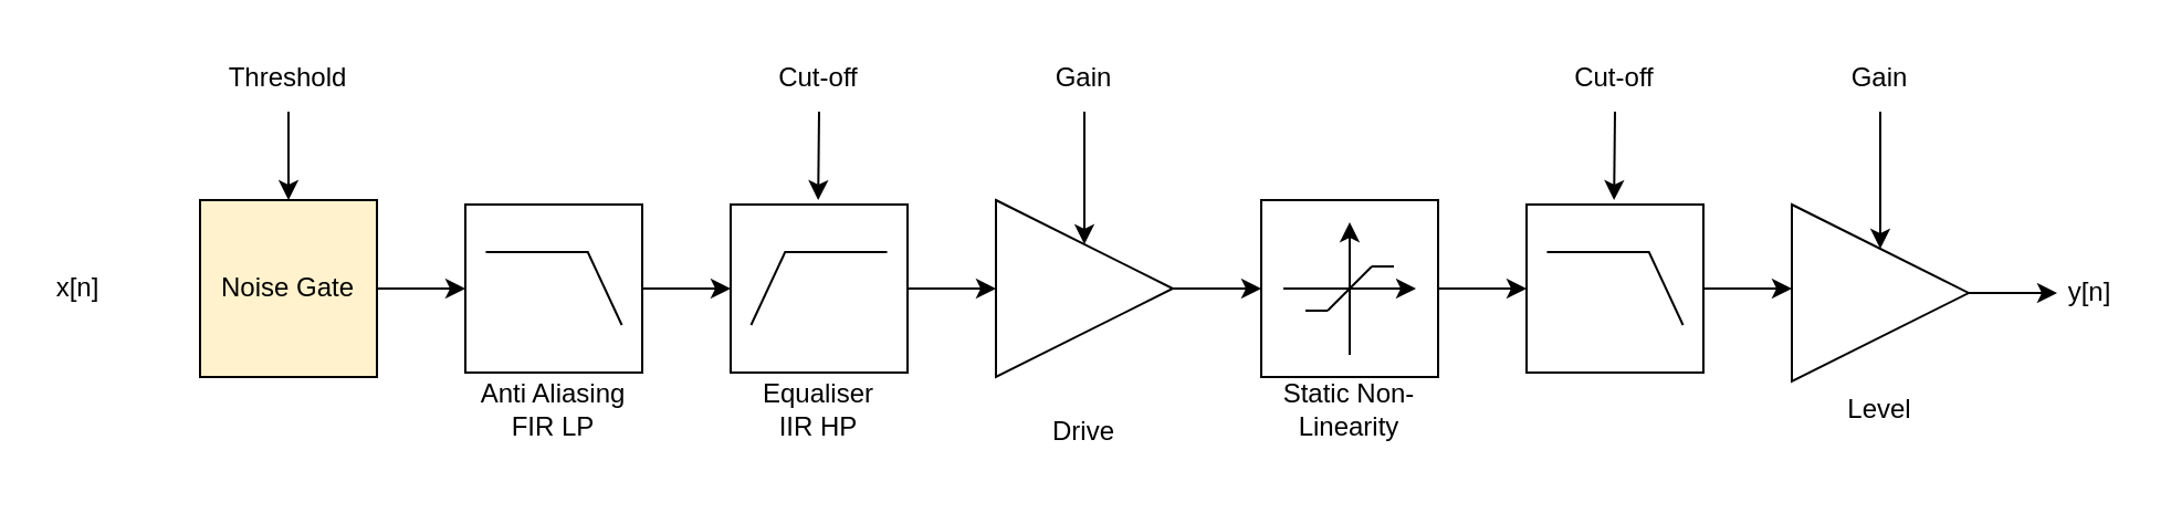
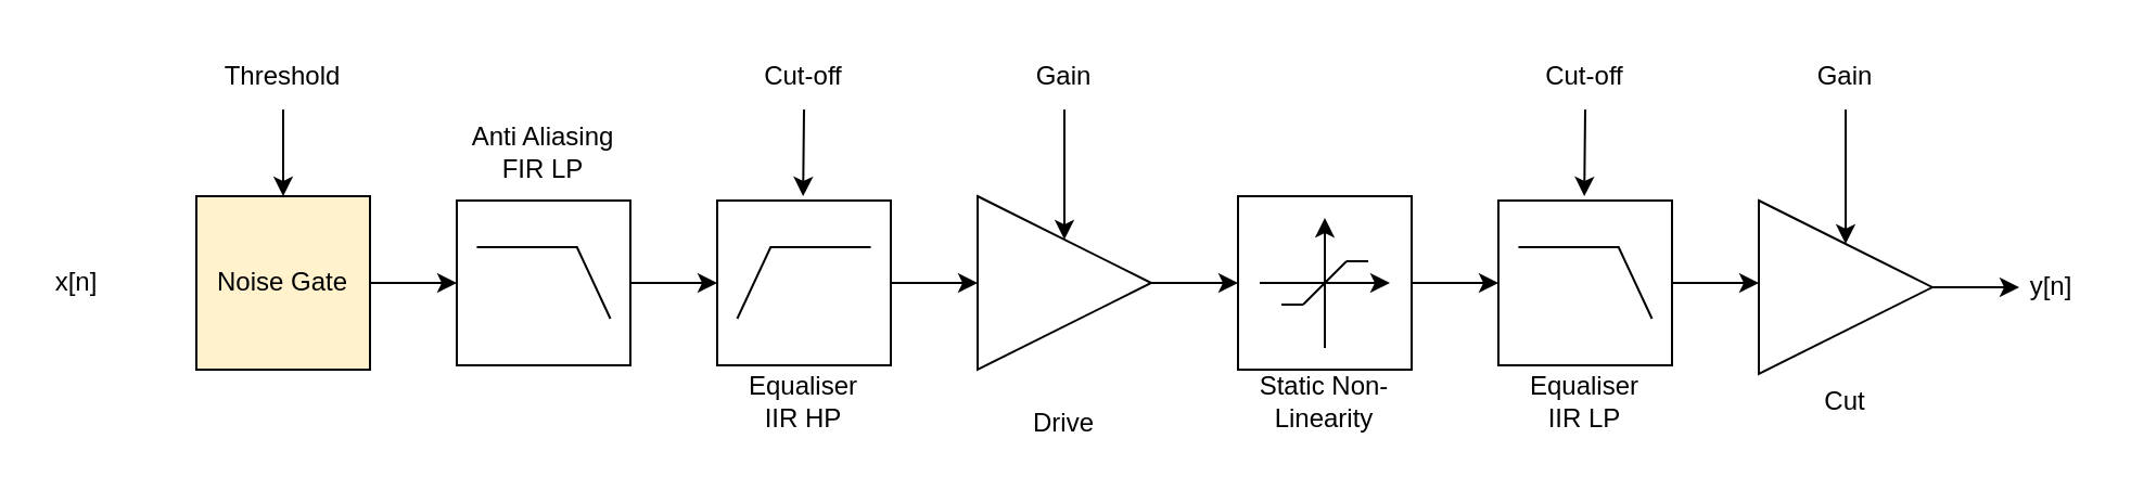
- <mxCell id="18" value="&lt;div&gt;Anti Aliasing&lt;/div&gt;&lt;div&gt;FIR LP&lt;/div&gt;" style="text;html=1;align=center;verticalAlign=middle;whiteSpace=wrap;rounded=0;" vertex="1" parent="1"><mxGeometry x="210" y="170" width="80" height="30" as="geometry" /></mxCell>
+ <mxCell id="18" value="&lt;div&gt;Anti Aliasing&lt;/div&gt;&lt;div&gt;FIR LP&lt;/div&gt;" style="text;html=1;align=center;verticalAlign=middle;whiteSpace=wrap;rounded=0;" vertex="1" parent="1"><mxGeometry x="210" y="55" width="80" height="30" as="geometry" /></mxCell>
+ <mxCell id="22" value="&lt;div&gt;Equaliser&lt;/div&gt;&lt;div&gt;IIR LP&lt;/div&gt;" style="text;html=1;align=center;verticalAlign=middle;whiteSpace=wrap;rounded=0;" vertex="1" parent="1"><mxGeometry x="700" y="170" width="60" height="30" as="geometry" /></mxCell>
- <mxCell id="33" value="Level" style="text;html=1;align=center;verticalAlign=middle;whiteSpace=wrap;rounded=0;" vertex="1" parent="1"><mxGeometry x="820" y="170" width="60" height="30" as="geometry" /></mxCell>
+ <mxCell id="33" value="Cut" style="text;html=1;align=center;verticalAlign=middle;whiteSpace=wrap;rounded=0;" vertex="1" parent="1"><mxGeometry x="820" y="170" width="60" height="30" as="geometry" /></mxCell>
